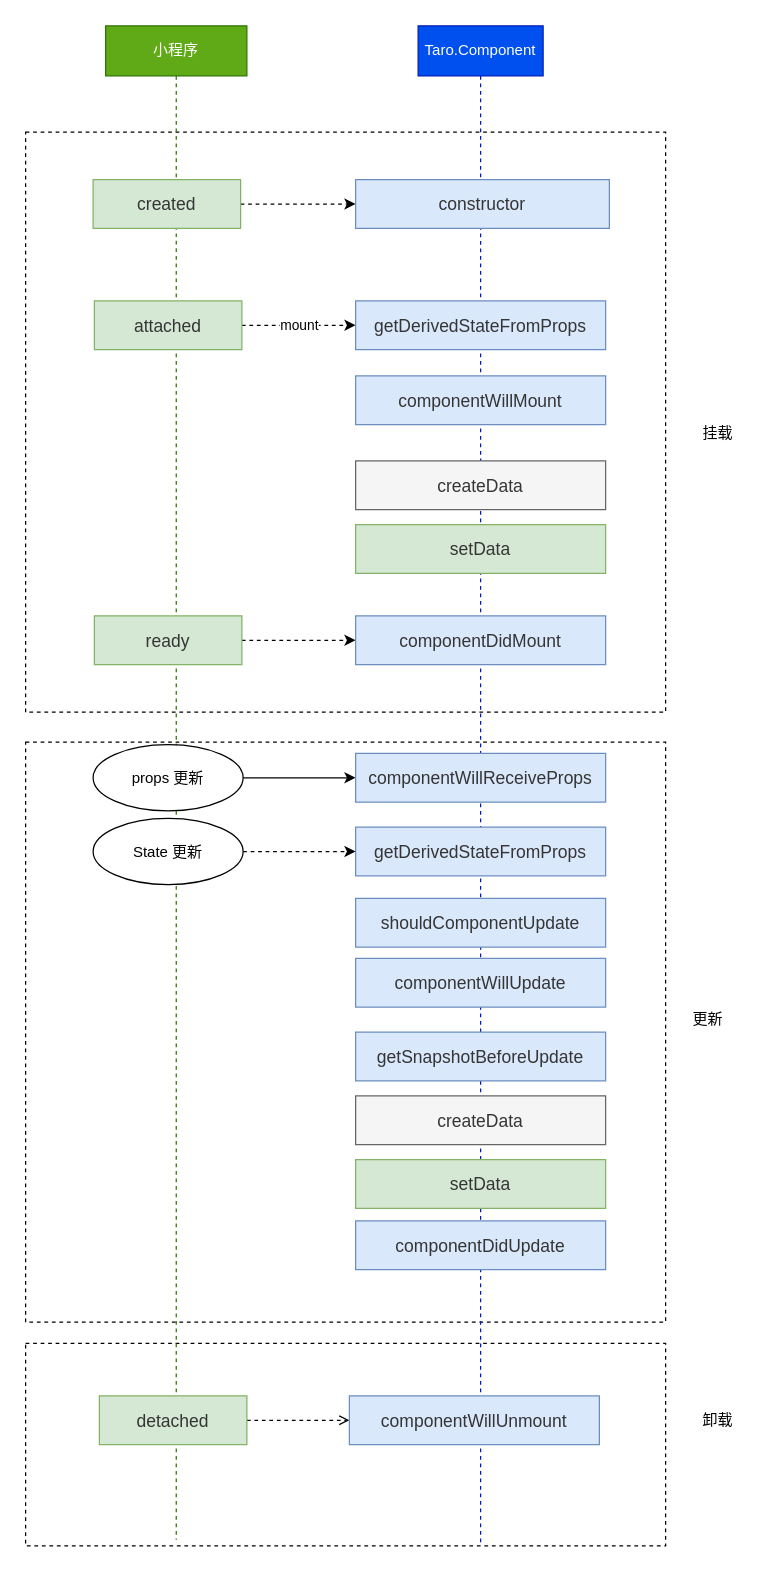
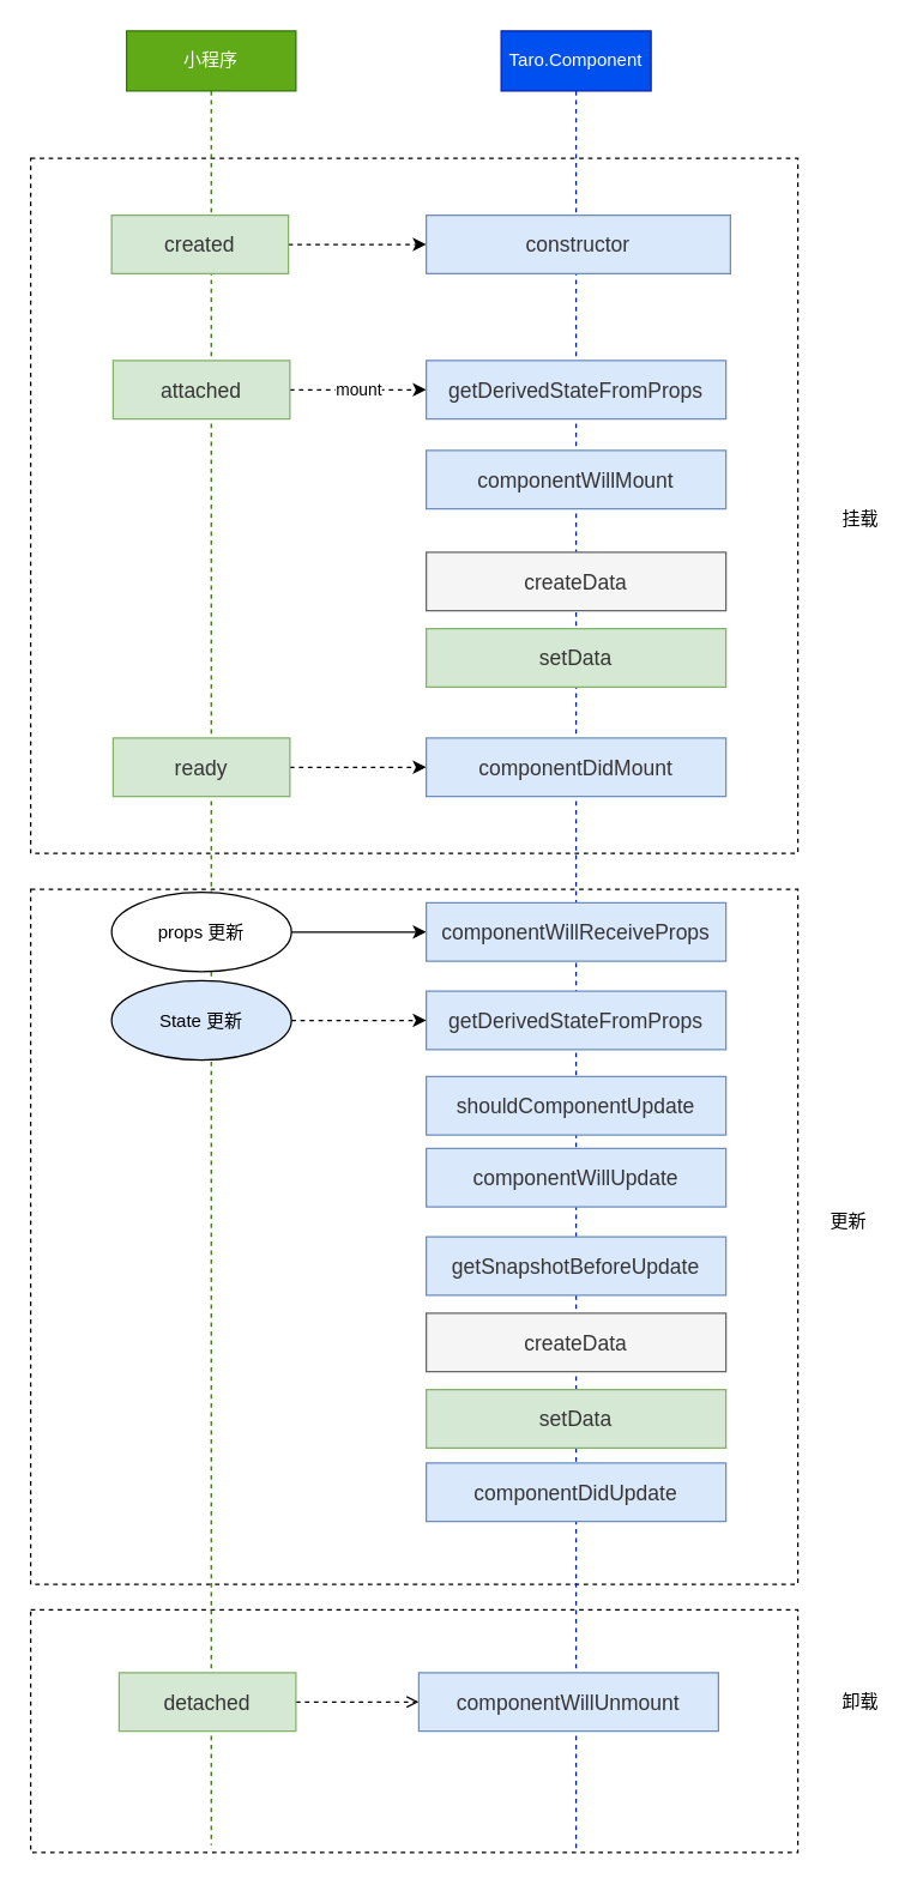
- <mxCell id="33" value="State 更新" style="ellipse;whiteSpace=wrap;html=1;" parent="1" vertex="1"><mxGeometry x="74" y="654" width="120" height="53" as="geometry" /></mxCell>
+ <mxCell id="33" value="State 更新" style="ellipse;whiteSpace=wrap;html=1;fillColor=#dae8fc;" parent="1" vertex="1"><mxGeometry x="74" y="654" width="120" height="53" as="geometry" /></mxCell>
